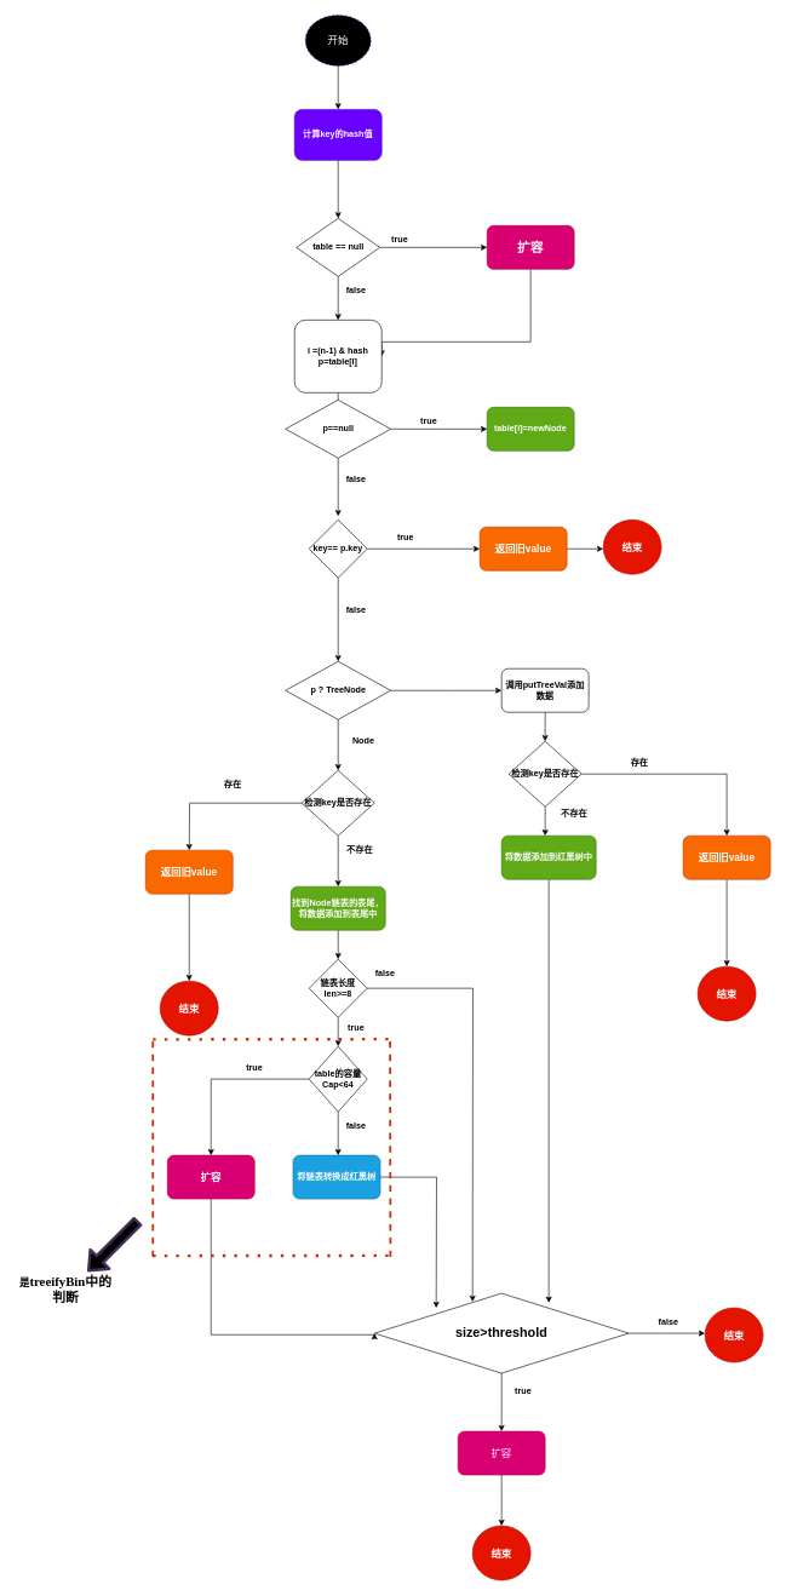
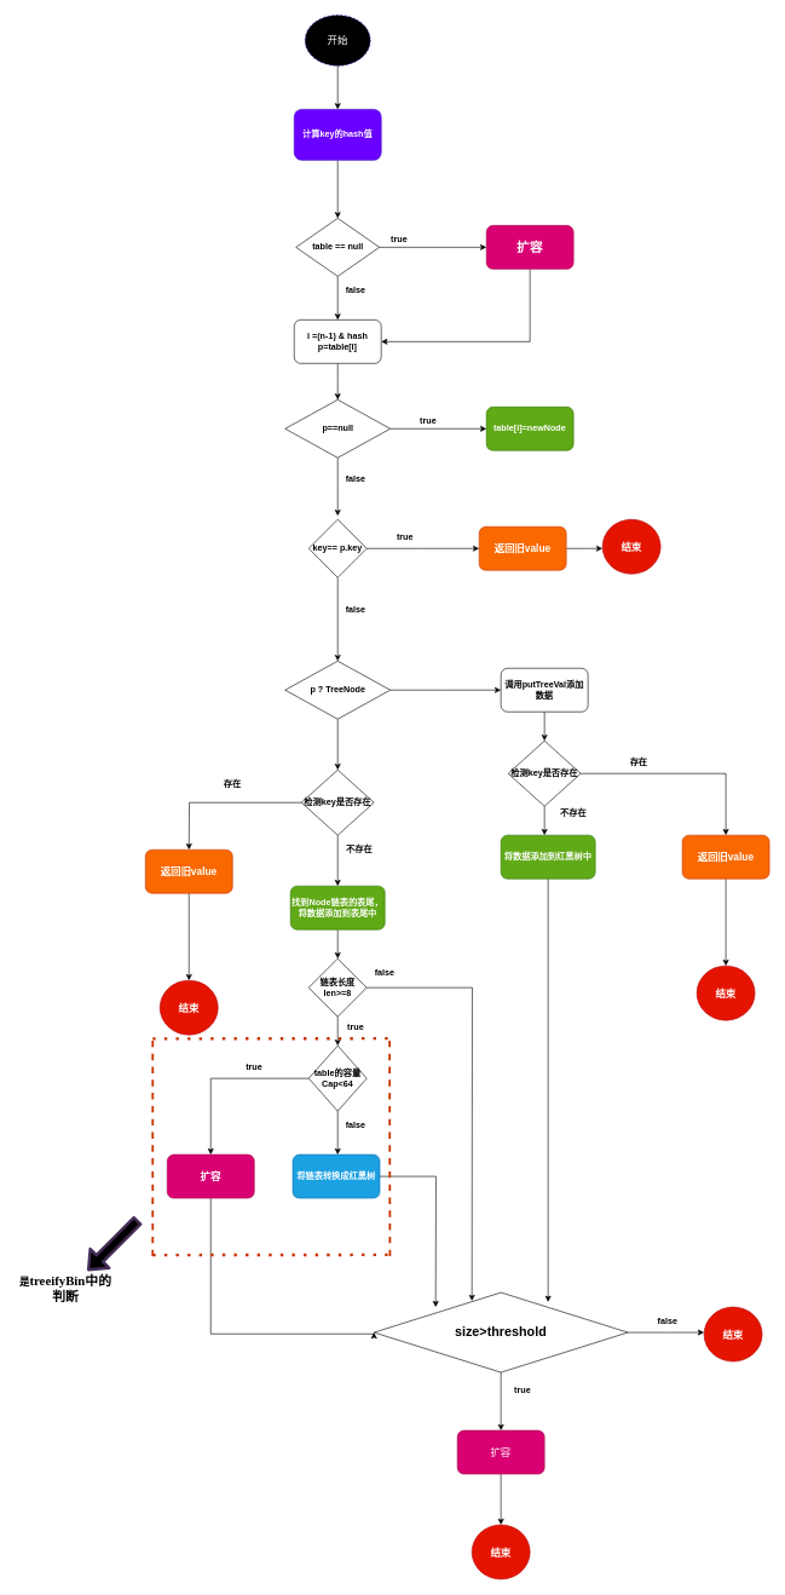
- <mxCell id="12" value="&lt;b&gt;i =(n-1) &amp;amp; hash&lt;br&gt;p=table[i]&lt;br&gt;&lt;/b&gt;" style="rounded=1;whiteSpace=wrap;html=1;" vertex="1" parent="1"><mxGeometry x="405" y="440" width="120" height="100" as="geometry" /></mxCell>
+ <mxCell id="12" value="&lt;b&gt;i =(n-1) &amp;amp; hash&lt;br&gt;p=table[i]&lt;br&gt;&lt;/b&gt;" style="rounded=1;whiteSpace=wrap;html=1;" vertex="1" parent="1"><mxGeometry x="405" y="440" width="120" height="60" as="geometry" /></mxCell>
- <mxCell id="24" value="&lt;b&gt;Node&lt;/b&gt;" style="text;html=1;strokeColor=none;fillColor=none;align=center;verticalAlign=middle;whiteSpace=wrap;rounded=0;" vertex="1" parent="1"><mxGeometry x="470" y="1010" width="60" height="20" as="geometry" /></mxCell>
